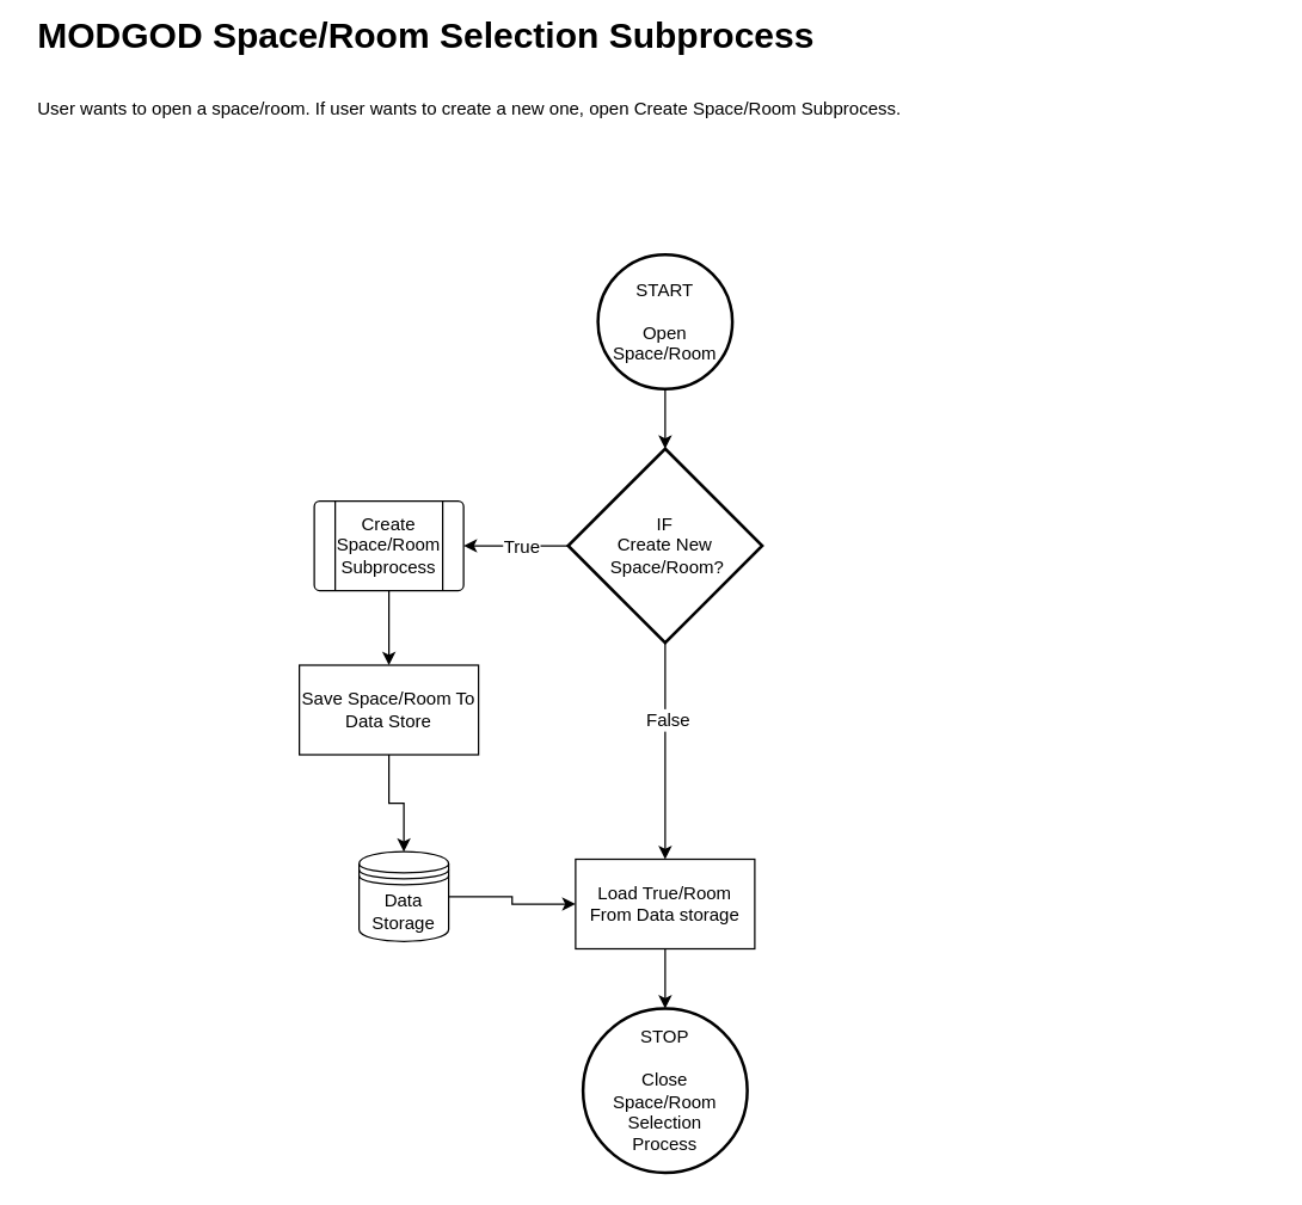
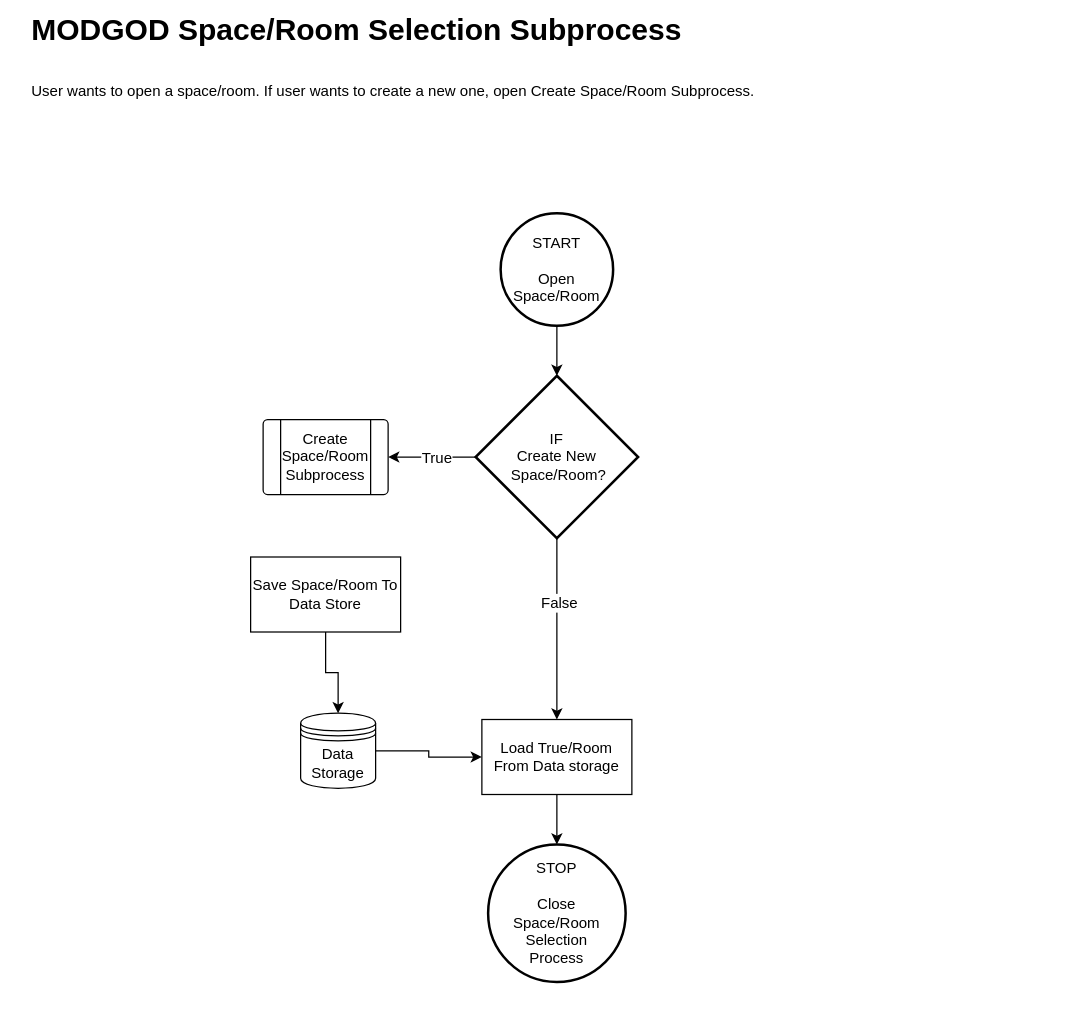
- <mxCell id="14" style="edgeStyle=orthogonalEdgeStyle;rounded=0;orthogonalLoop=1;jettySize=auto;html=1;exitX=0.5;exitY=1;exitDx=0;exitDy=0;fontSize=12;" parent="1" source="15" target="17" edge="1"><mxGeometry relative="1" as="geometry" /></mxCell>
